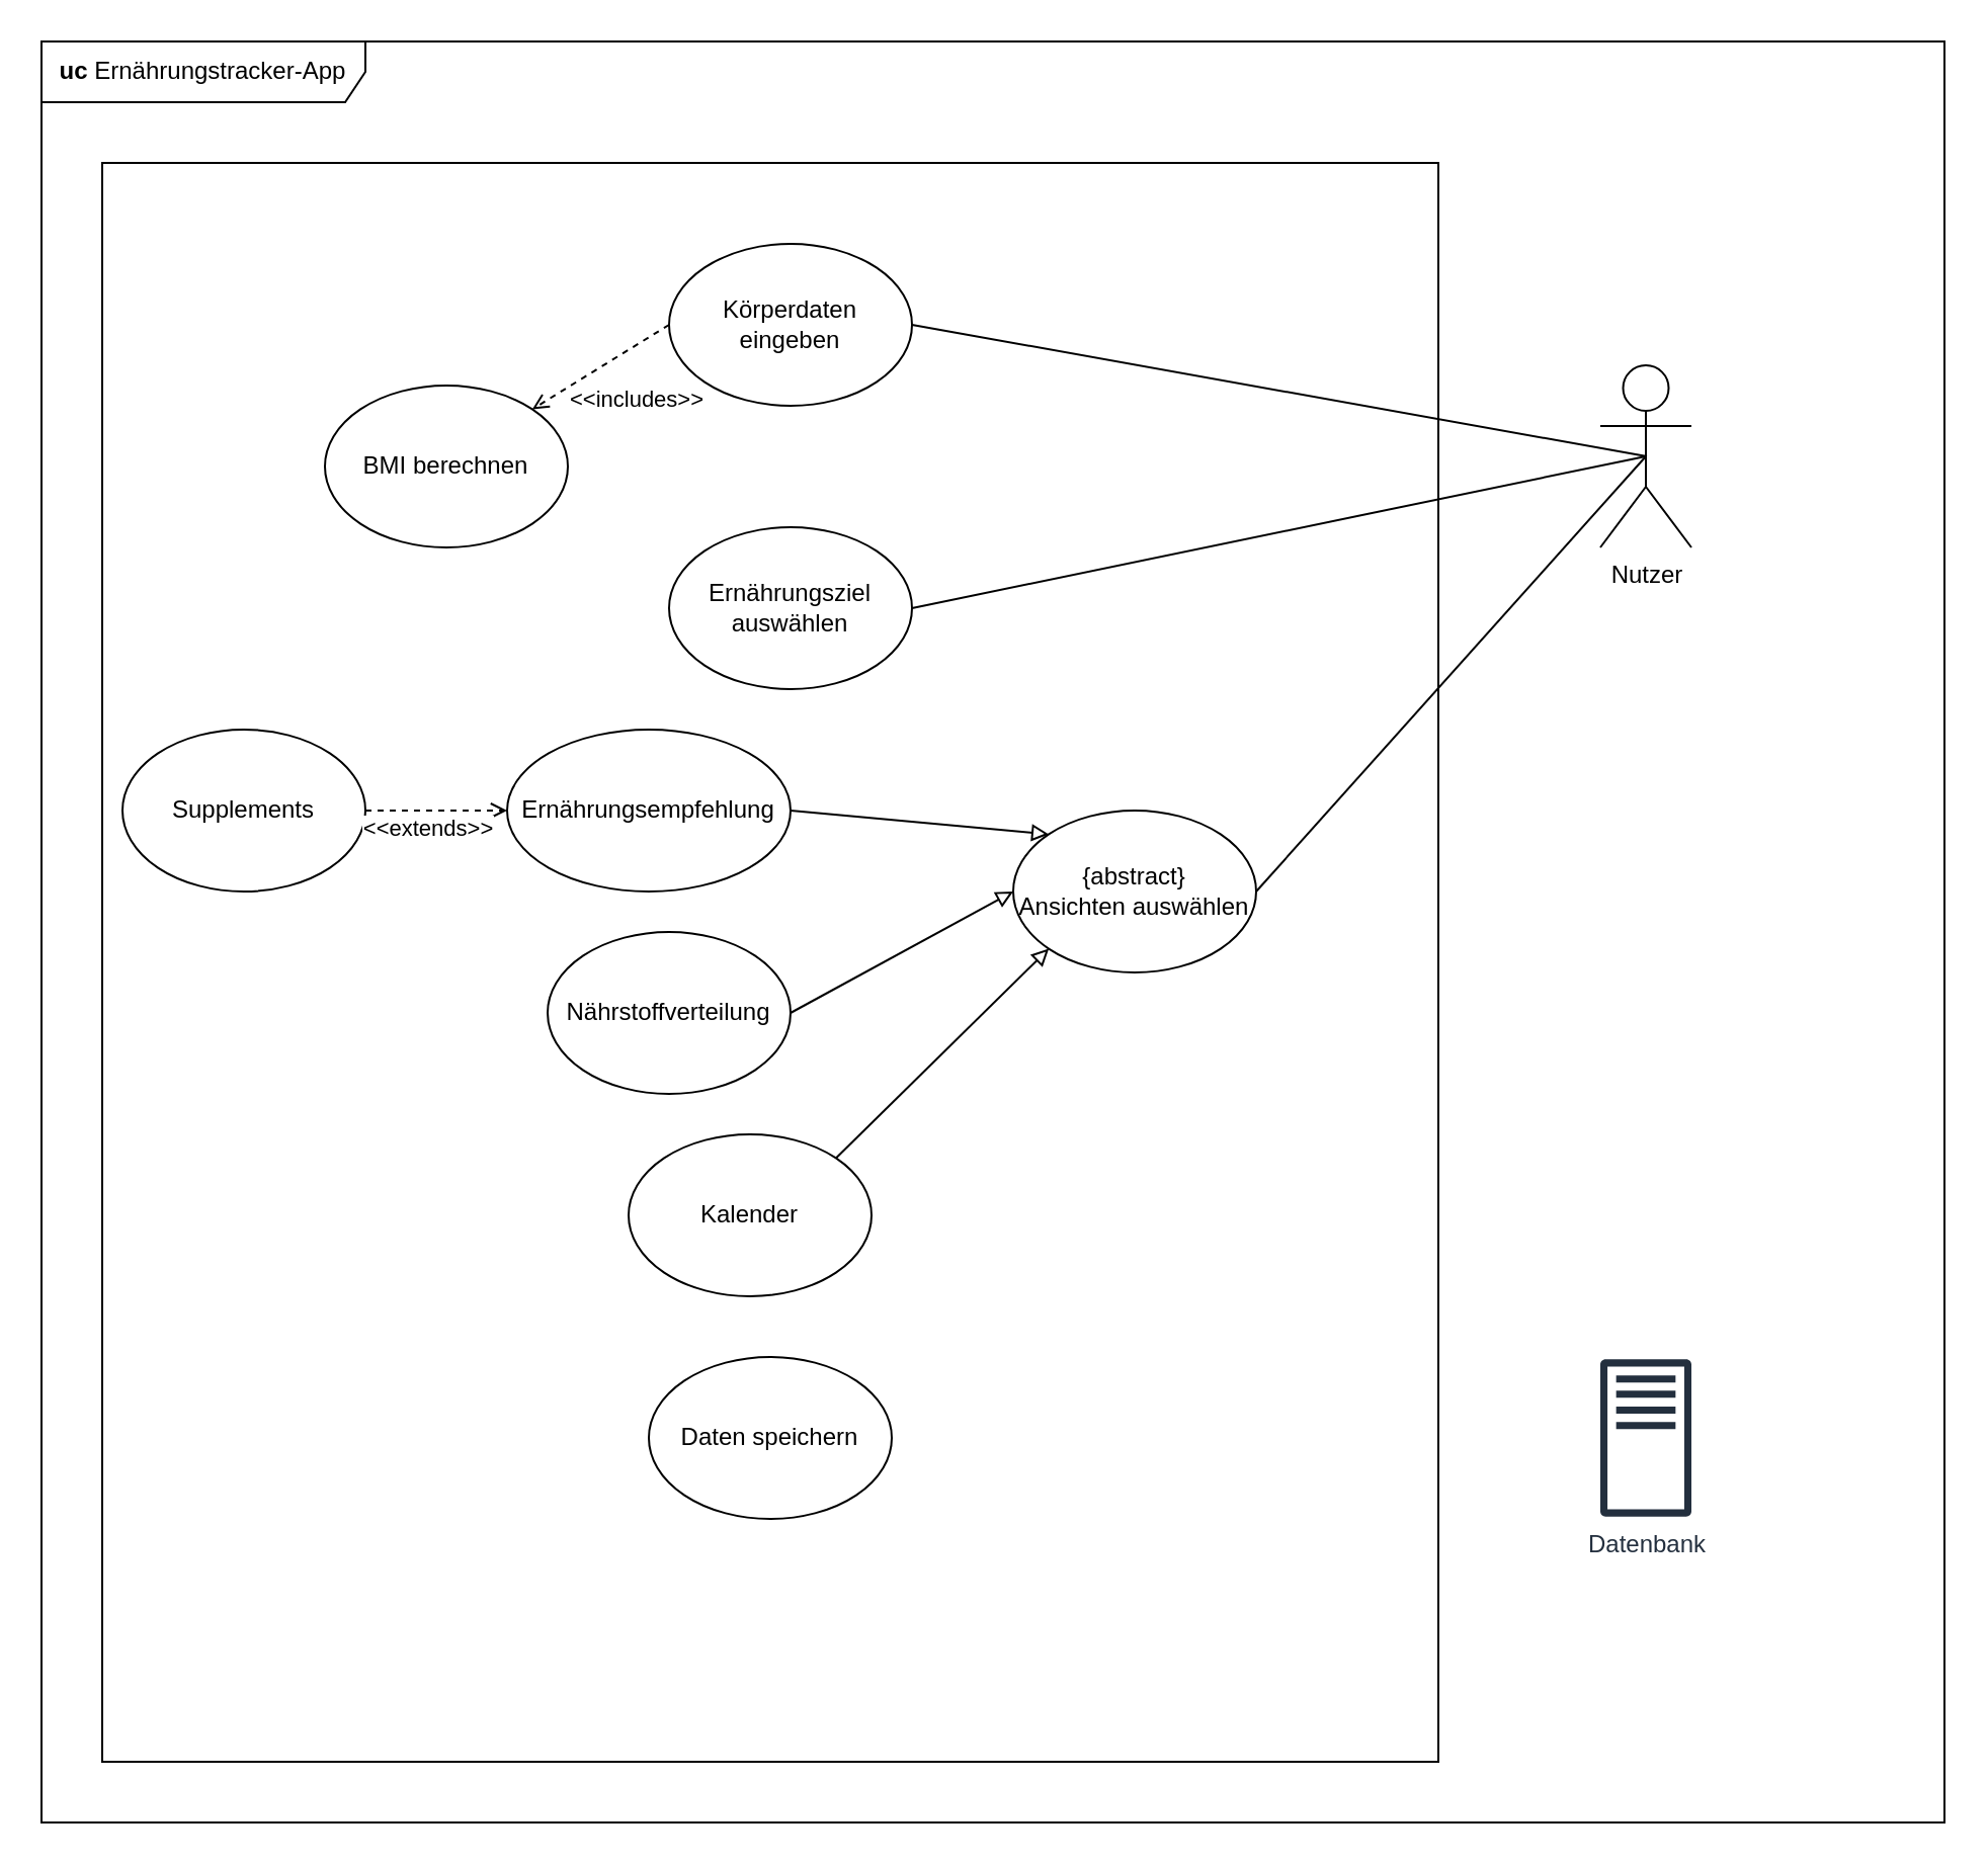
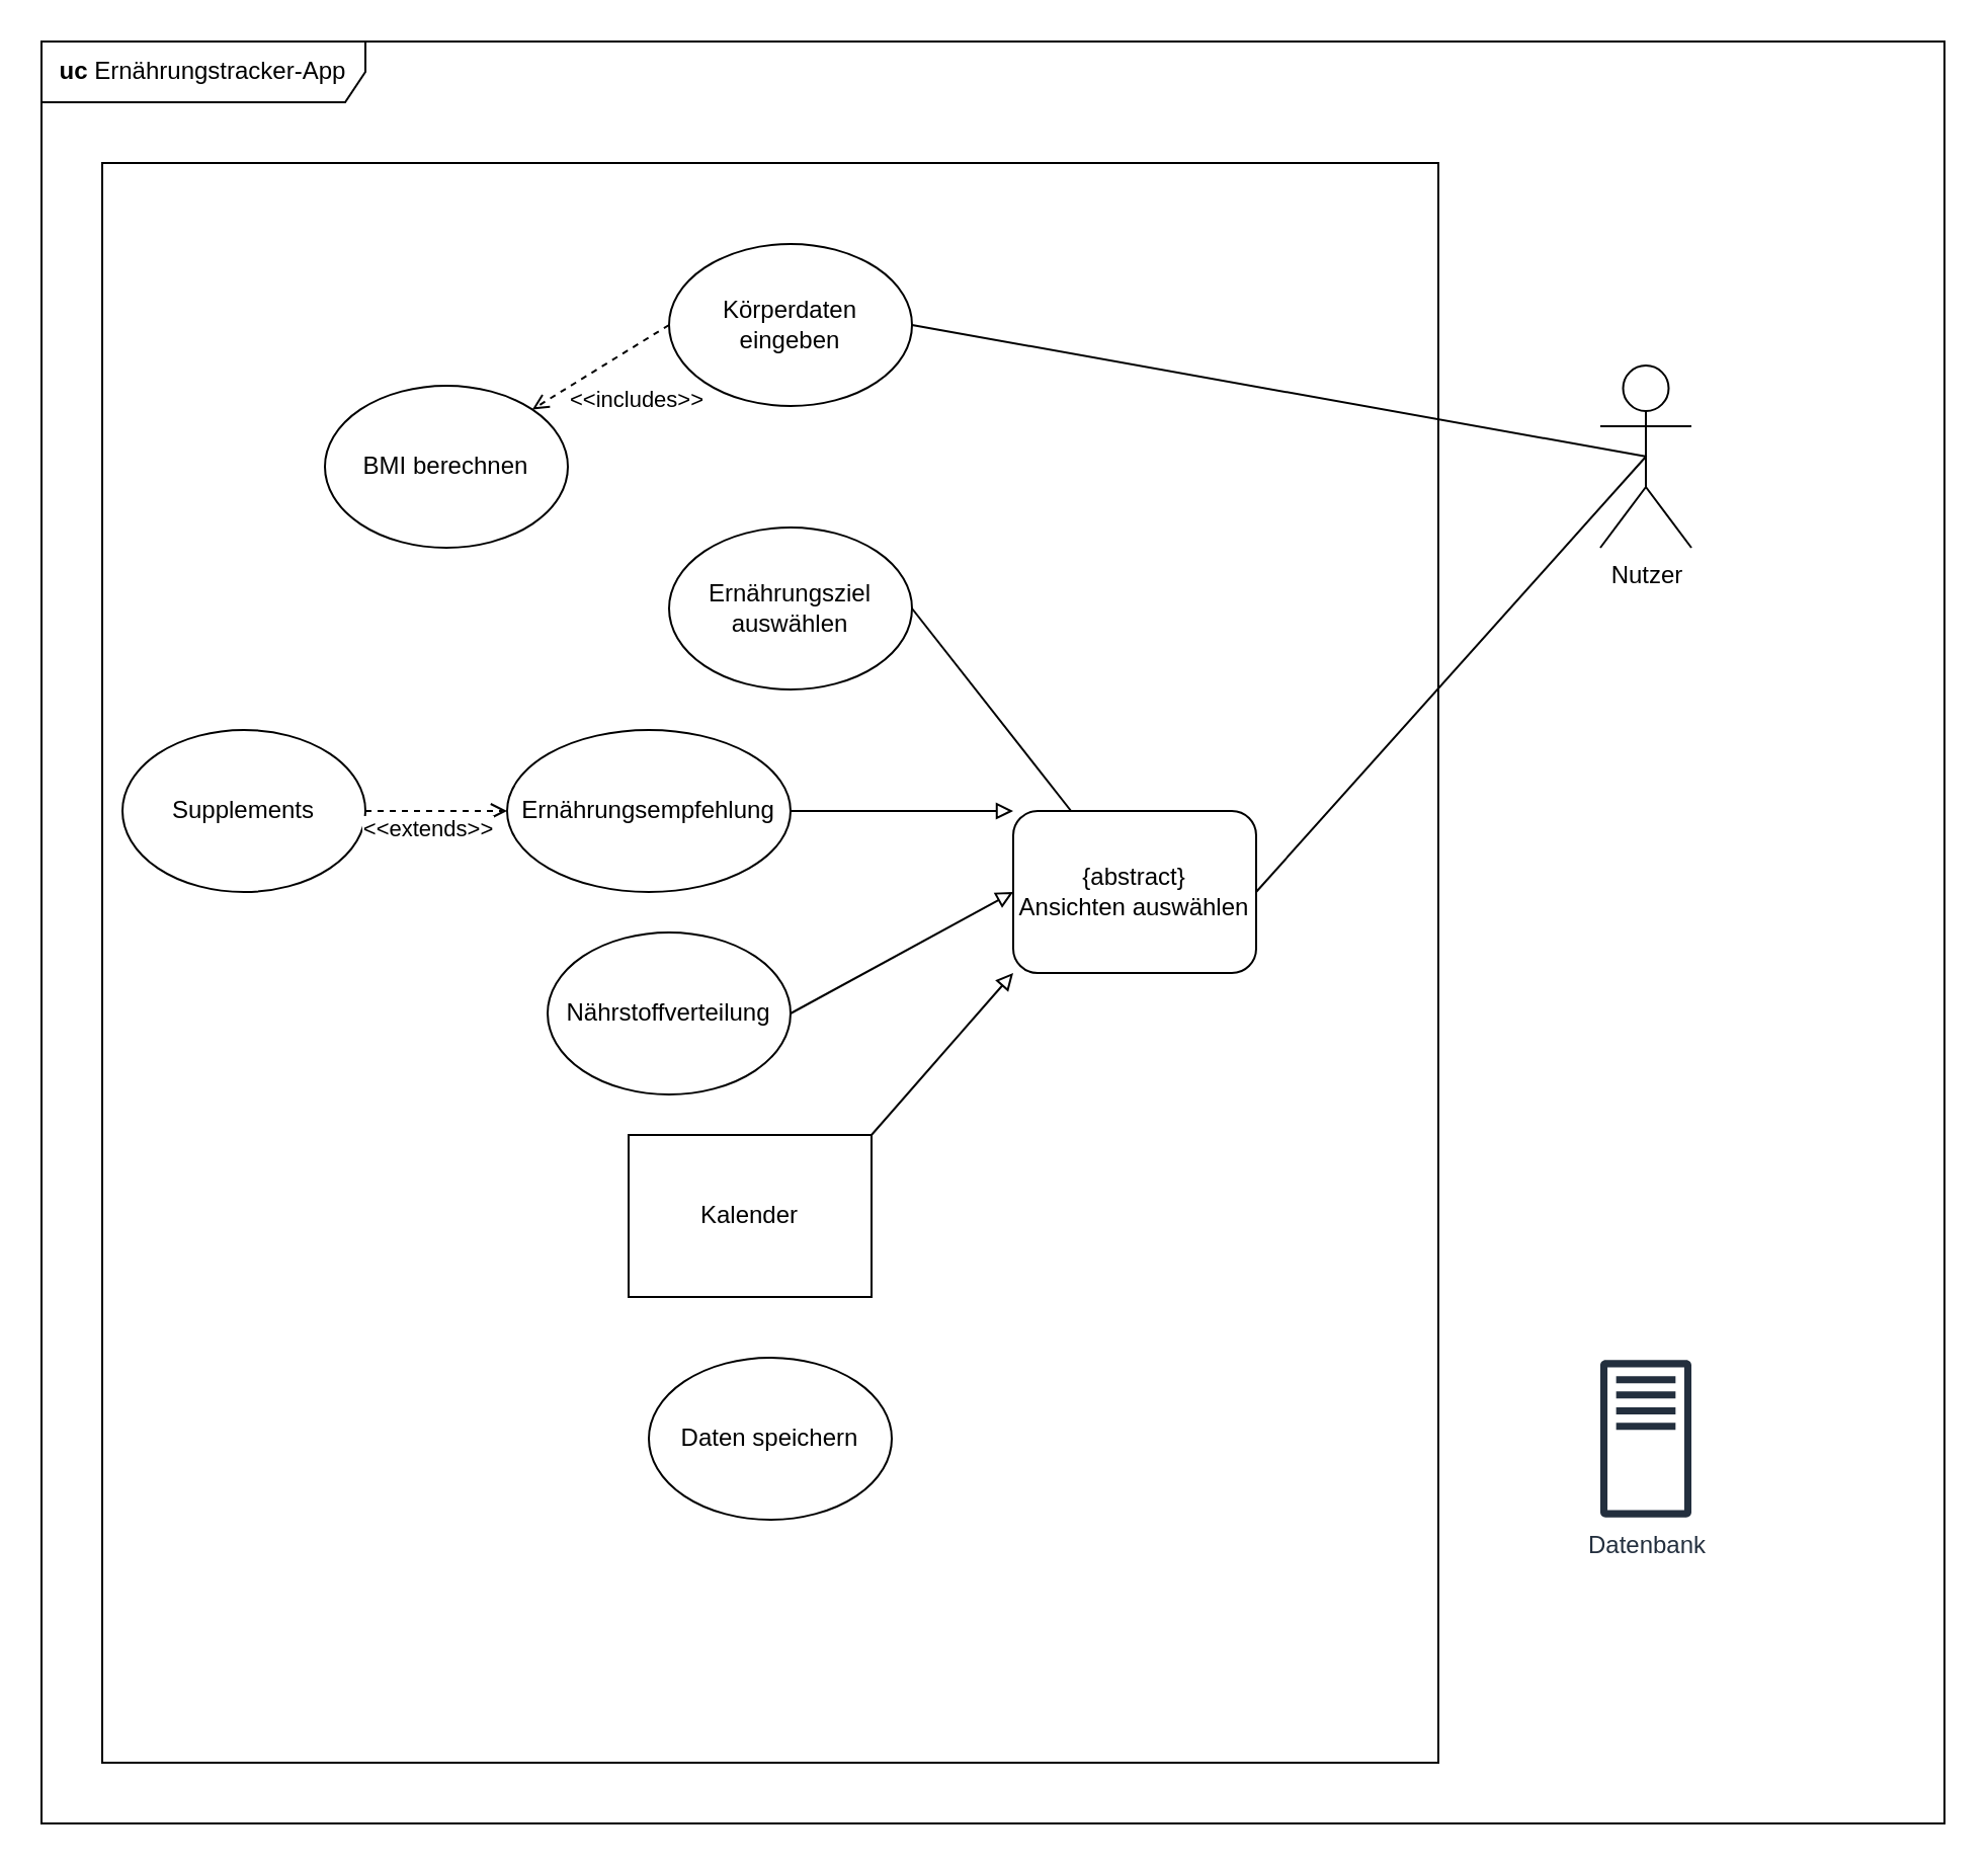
- <mxCell id="10" style="edgeStyle=none;rounded=0;orthogonalLoop=1;jettySize=auto;html=1;exitX=1;exitY=0.5;exitDx=0;exitDy=0;entryX=0.5;entryY=0.5;entryDx=0;entryDy=0;entryPerimeter=0;endArrow=none;endFill=0;" parent="1" source="11" target="4" edge="1"><mxGeometry relative="1" as="geometry" /></mxCell>
+ <mxCell id="10" style="edgeStyle=none;rounded=0;orthogonalLoop=1;jettySize=auto;html=1;exitX=1;exitY=0.5;exitDx=0;exitDy=0;endArrow=none;endFill=0;" parent="1" source="11" target="13" edge="1"><mxGeometry relative="1" as="geometry" /></mxCell>
- <mxCell id="13" value="{abstract}&lt;br&gt;Ansichten auswählen" style="ellipse;whiteSpace=wrap;html=1;fillColor=none;" parent="1" vertex="1"><mxGeometry x="500" y="400" width="120" height="80" as="geometry" /></mxCell>
+ <mxCell id="13" value="{abstract}&lt;br&gt;Ansichten auswählen" style="whiteSpace=wrap;html=1;fillColor=none;rounded=1;" parent="1" vertex="1"><mxGeometry x="500" y="400" width="120" height="80" as="geometry" /></mxCell>
- <mxCell id="19" value="Kalender" style="ellipse;whiteSpace=wrap;html=1;fillColor=none;" parent="1" vertex="1"><mxGeometry x="310" y="560" width="120" height="80" as="geometry" /></mxCell>
+ <mxCell id="19" value="Kalender" style="whiteSpace=wrap;html=1;fillColor=none;rounded=0;" parent="1" vertex="1"><mxGeometry x="310" y="560" width="120" height="80" as="geometry" /></mxCell>
